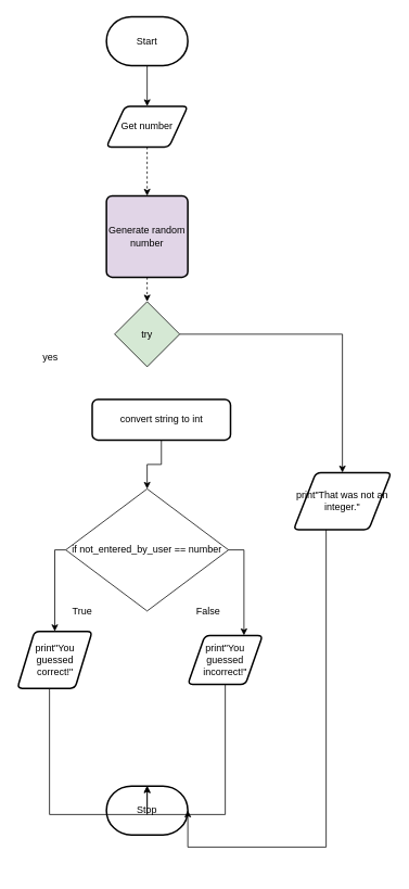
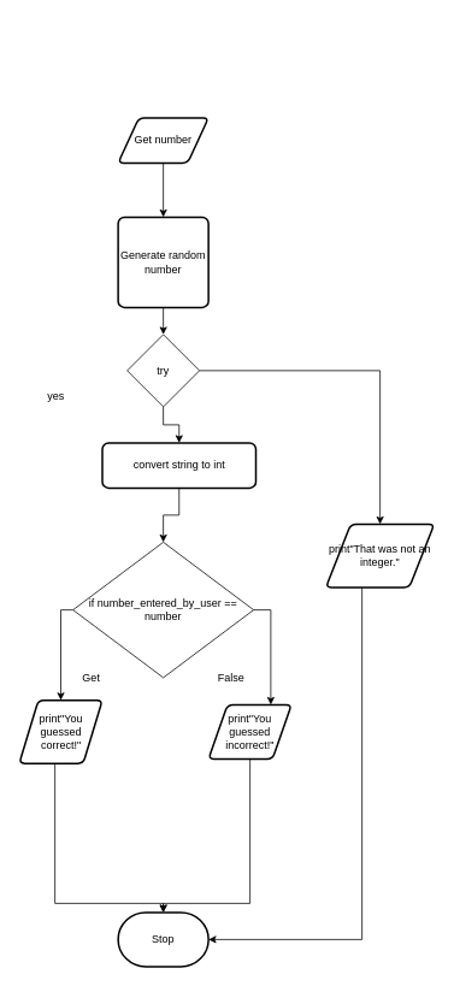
- <mxCell id="5" value="Start" style="strokeWidth=2;html=1;shape=mxgraph.flowchart.terminator;whiteSpace=wrap;" parent="1" vertex="1"><mxGeometry x="130" y="20" width="100" height="60" as="geometry" /></mxCell>
- <mxCell id="4" style="edgeStyle=none;html=1;entryX=0.5;entryY=0;entryDx=0;entryDy=0;" parent="1" source="5" target="3" edge="1"><mxGeometry relative="1" as="geometry" /></mxCell>
- <mxCell id="2" style="edgeStyle=orthogonalEdgeStyle;rounded=0;html=1;exitX=0.5;exitY=1;exitDx=0;exitDy=0;entryX=0.5;entryY=0;entryDx=0;entryDy=0;dashed=1;" parent="1" source="3" target="16" edge="1"><mxGeometry relative="1" as="geometry" /></mxCell>
+ <mxCell id="2" style="edgeStyle=orthogonalEdgeStyle;rounded=0;html=1;exitX=0.5;exitY=1;exitDx=0;exitDy=0;entryX=0.5;entryY=0;entryDx=0;entryDy=0;" parent="1" source="3" target="16" edge="1"><mxGeometry relative="1" as="geometry" /></mxCell>
- <mxCell id="16" value="Generate random number" style="rounded=1;whiteSpace=wrap;html=1;absoluteArcSize=1;arcSize=14;strokeWidth=2;fillColor=#e1d5e7;" parent="1" vertex="1"><mxGeometry x="130" y="240" width="100" height="100" as="geometry" /></mxCell>
+ <mxCell id="16" value="Generate random number" style="rounded=1;whiteSpace=wrap;html=1;absoluteArcSize=1;arcSize=14;strokeWidth=2;" parent="1" vertex="1"><mxGeometry x="130" y="240" width="100" height="100" as="geometry" /></mxCell>
- <mxCell id="15" style="edgeStyle=orthogonalEdgeStyle;rounded=0;html=1;entryX=0.5;entryY=0;entryDx=0;entryDy=0;dashed=1;" parent="1" source="16" target="19" edge="1"><mxGeometry relative="1" as="geometry" /></mxCell>
+ <mxCell id="15" style="edgeStyle=orthogonalEdgeStyle;rounded=0;html=1;entryX=0.5;entryY=0;entryDx=0;entryDy=0;" parent="1" source="16" target="19" edge="1"><mxGeometry relative="1" as="geometry" /></mxCell>
- <mxCell id="19" value="try" style="rhombus;whiteSpace=wrap;html=1;fillColor=#d5e8d4;" parent="1" vertex="1"><mxGeometry x="140" y="370" width="80" height="80" as="geometry" /></mxCell>
+ <mxCell id="19" value="try" style="rhombus;whiteSpace=wrap;html=1;" parent="1" vertex="1"><mxGeometry x="140" y="370" width="80" height="80" as="geometry" /></mxCell>
+ <mxCell id="18" style="edgeStyle=orthogonalEdgeStyle;rounded=0;html=1;exitX=0.5;exitY=1;exitDx=0;exitDy=0;entryX=0.5;entryY=0;entryDx=0;entryDy=0;" parent="1" source="19" target="25" edge="1"><mxGeometry relative="1" as="geometry" /></mxCell>
- <mxCell id="13" value="&lt;span&gt;if not_entered_by_user == number&lt;/span&gt;" style="rhombus;whiteSpace=wrap;html=1;direction=west;" parent="1" vertex="1"><mxGeometry x="80" y="600" width="200" height="150" as="geometry" /></mxCell>
+ <mxCell id="13" value="&lt;span&gt;if number_entered_by_user == number&lt;/span&gt;" style="rhombus;whiteSpace=wrap;html=1;direction=west;" parent="1" vertex="1"><mxGeometry x="80" y="600" width="200" height="150" as="geometry" /></mxCell>
- <mxCell id="14" value="True" style="text;html=1;resizable=0;autosize=1;align=center;verticalAlign=middle;points=[];fillColor=none;strokeColor=none;rounded=0;" parent="1" vertex="1"><mxGeometry x="80" y="740" width="40" height="20" as="geometry" /></mxCell>
+ <mxCell id="14" value="Get" style="text;html=1;resizable=0;autosize=1;align=center;verticalAlign=middle;points=[];fillColor=none;strokeColor=none;rounded=0;" parent="1" vertex="1"><mxGeometry x="80" y="740" width="40" height="20" as="geometry" /></mxCell>
- <mxCell id="6" value="Stop" style="strokeWidth=2;html=1;shape=mxgraph.flowchart.terminator;whiteSpace=wrap;" parent="1" vertex="1"><mxGeometry x="130" y="965" width="100" height="60" as="geometry" /></mxCell>
+ <mxCell id="6" value="Stop" style="strokeWidth=2;html=1;shape=mxgraph.flowchart.terminator;whiteSpace=wrap;" parent="1" vertex="1"><mxGeometry x="130" y="1010" width="100" height="60" as="geometry" /></mxCell>
